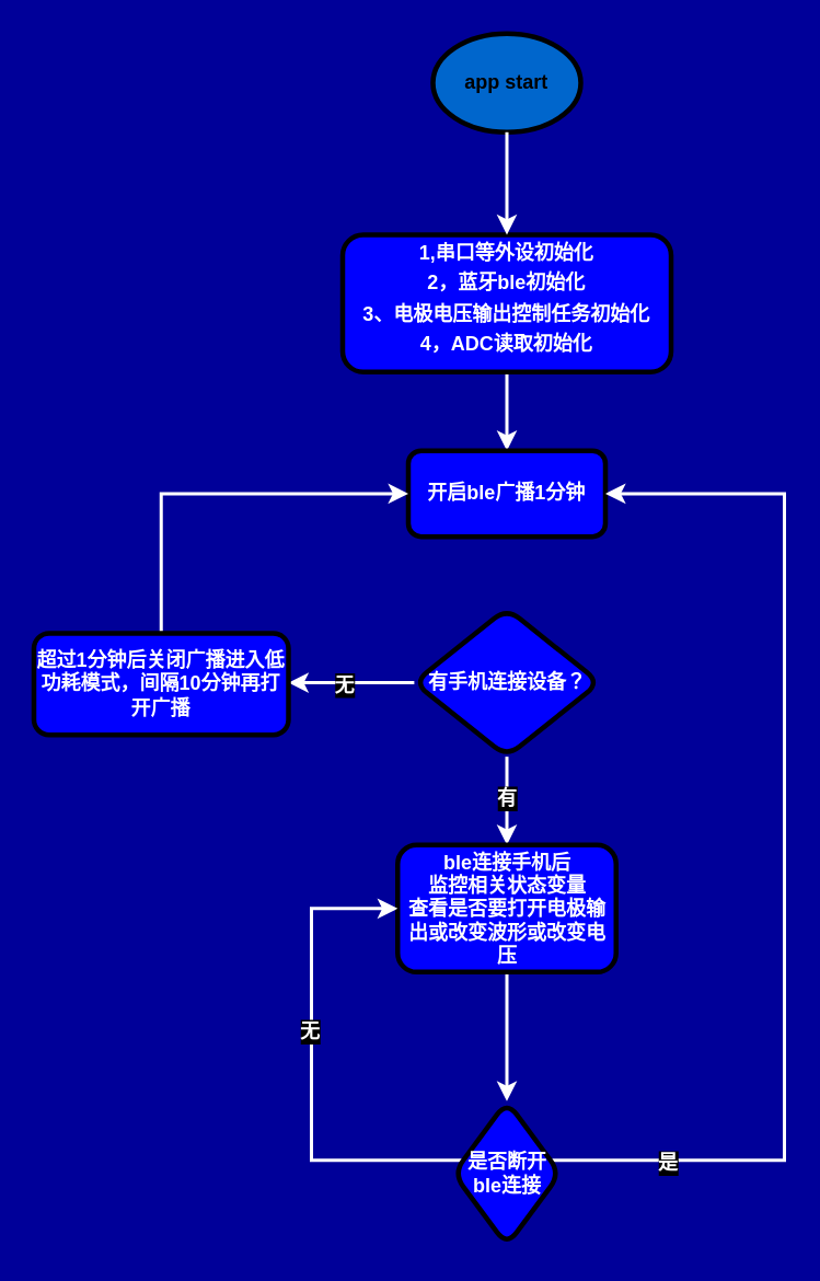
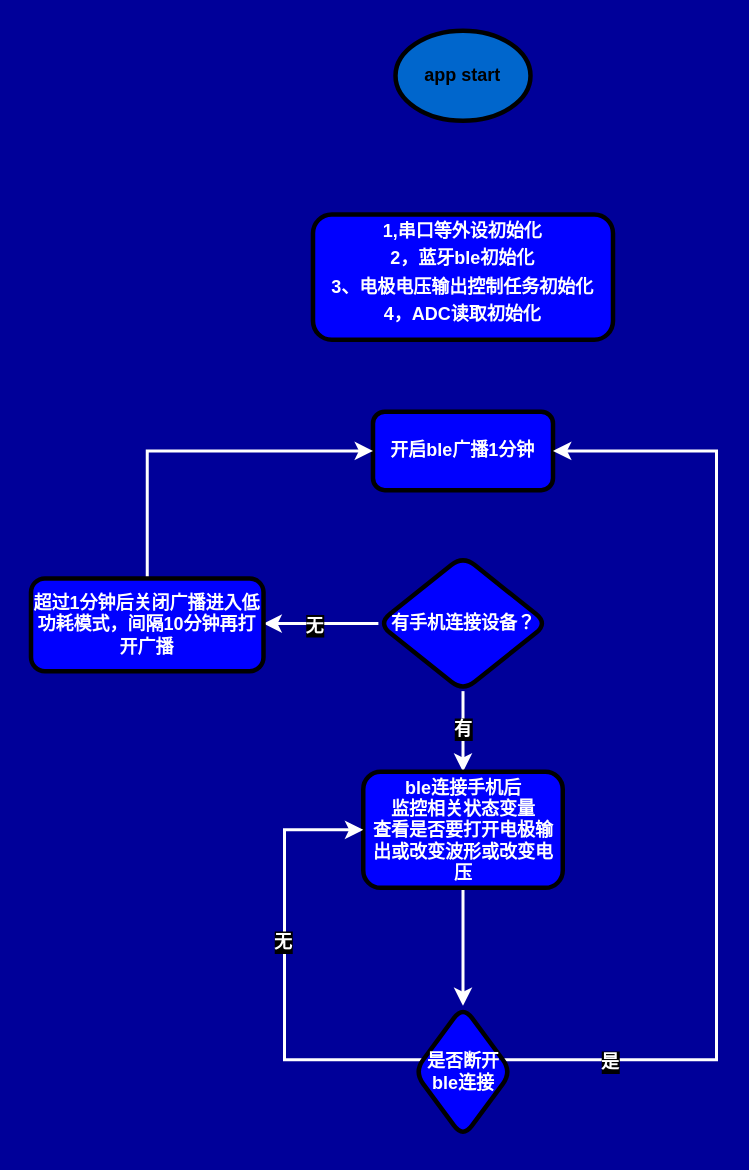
- <mxCell id="5" value="" style="edgeStyle=none;noEdgeStyle=1;strokeColor=#FFFFFF;strokeWidth=2" parent="1" source="4" target="3" edge="1"><mxGeometry width="100" height="100" relative="1" as="geometry"><mxPoint x="493" y="104" as="sourcePoint" /><mxPoint x="593" y="4" as="targetPoint" /></mxGeometry></mxCell>
- <mxCell id="2" value="" style="edgeStyle=orthogonalEdgeStyle;rounded=0;orthogonalLoop=1;jettySize=auto;html=1;fontColor=#FFFFFF;strokeWidth=2;strokeColor=#FFFFFF;" edge="1" parent="1" source="3" target="6"><mxGeometry relative="1" as="geometry" /></mxCell>
